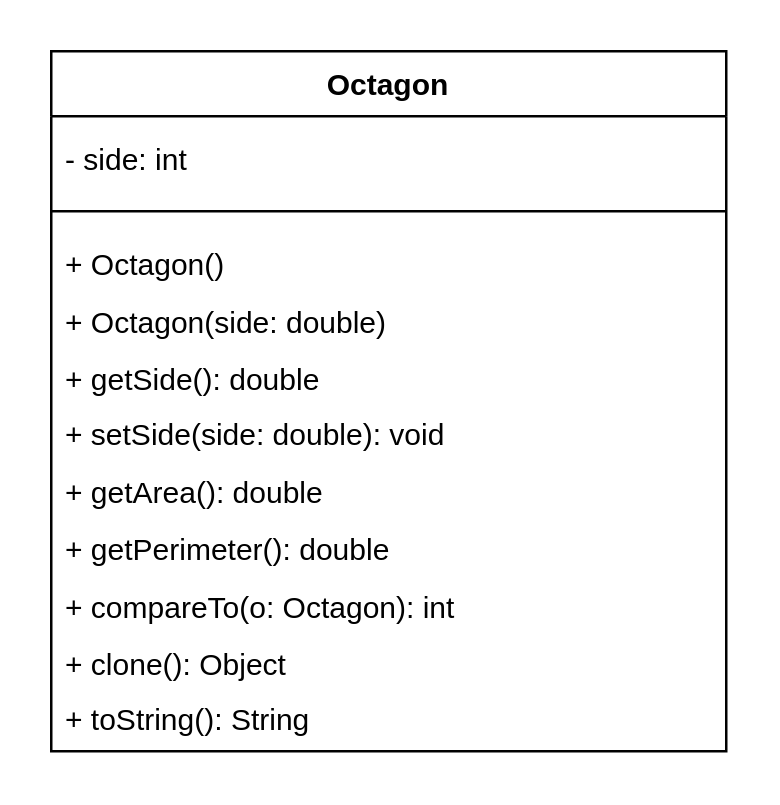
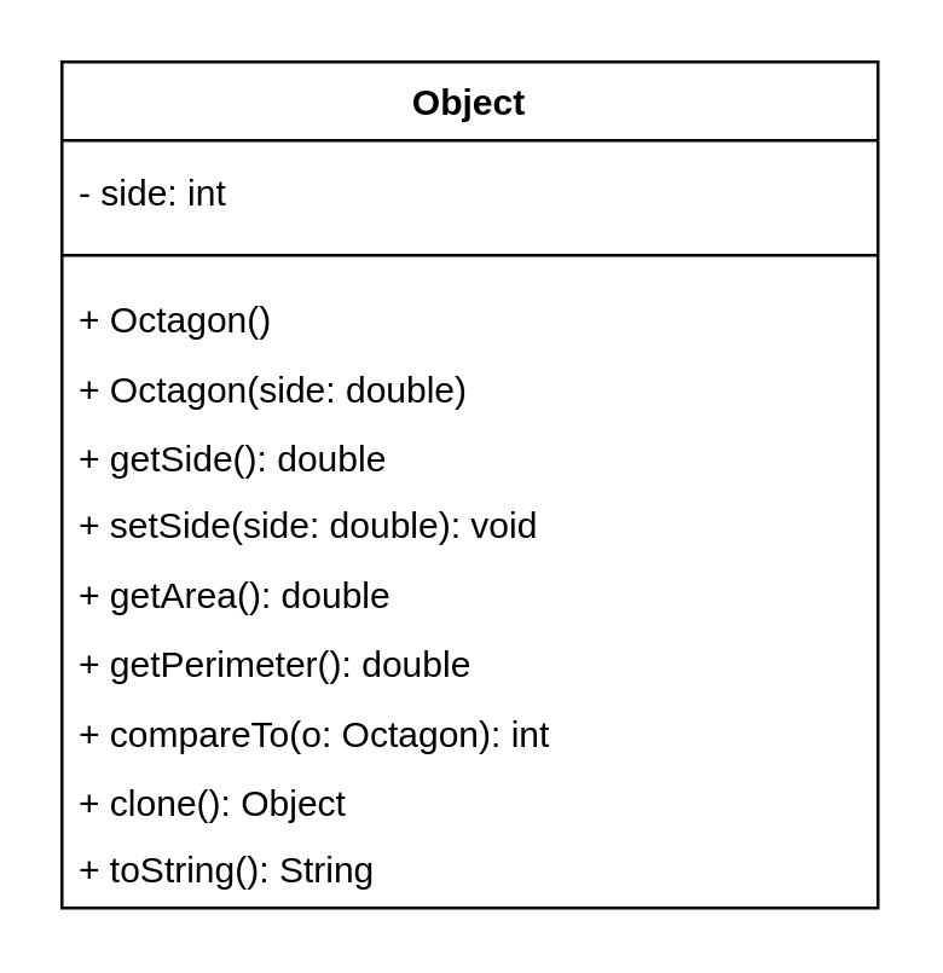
- <mxCell id="2" value="Octagon" style="swimlane;fontStyle=1;align=center;verticalAlign=top;childLayout=stackLayout;horizontal=1;startSize=26;horizontalStack=0;resizeParent=1;resizeParentMax=0;resizeLast=0;collapsible=1;marginBottom=0;whiteSpace=wrap;html=1;" vertex="1" parent="1"><mxGeometry x="20" y="20" width="270" height="280" as="geometry" /></mxCell>
+ <mxCell id="2" value="Object" style="swimlane;fontStyle=1;align=center;verticalAlign=top;childLayout=stackLayout;horizontal=1;startSize=26;horizontalStack=0;resizeParent=1;resizeParentMax=0;resizeLast=0;collapsible=1;marginBottom=0;whiteSpace=wrap;html=1;" vertex="1" parent="1"><mxGeometry x="20" y="20" width="270" height="280" as="geometry" /></mxCell>
